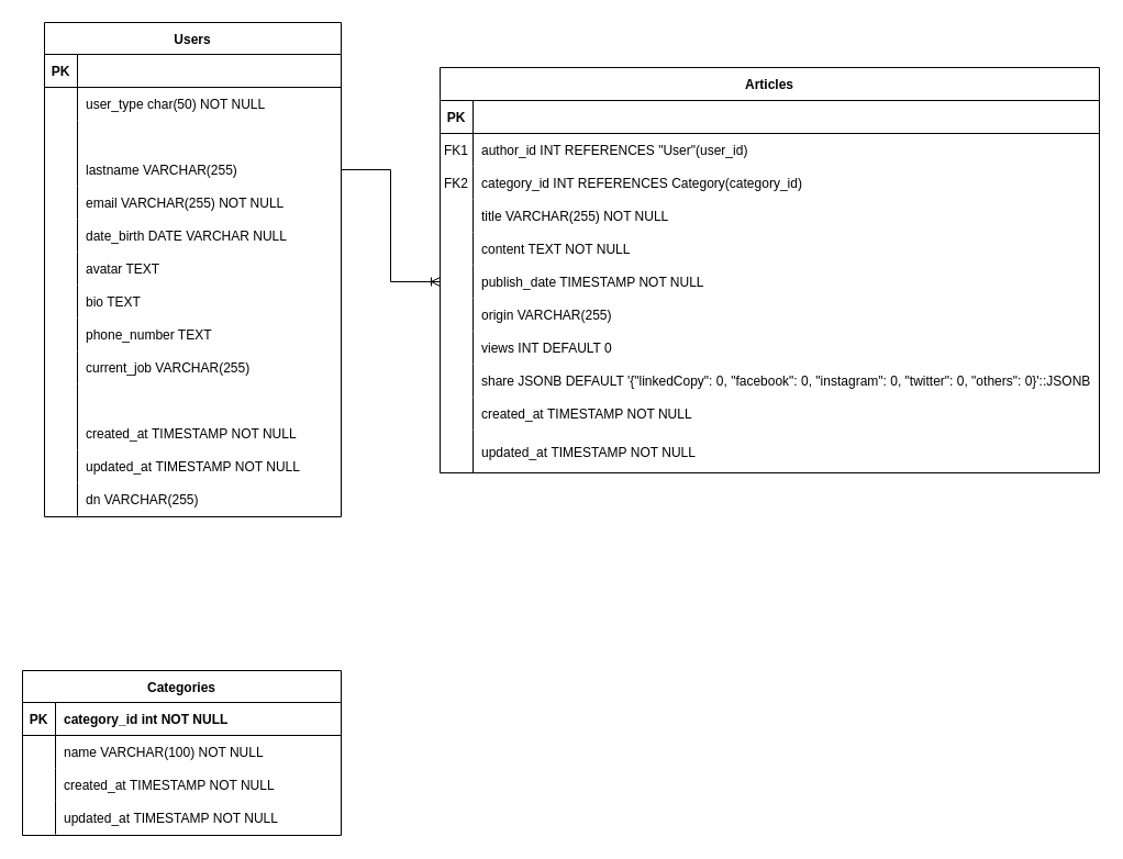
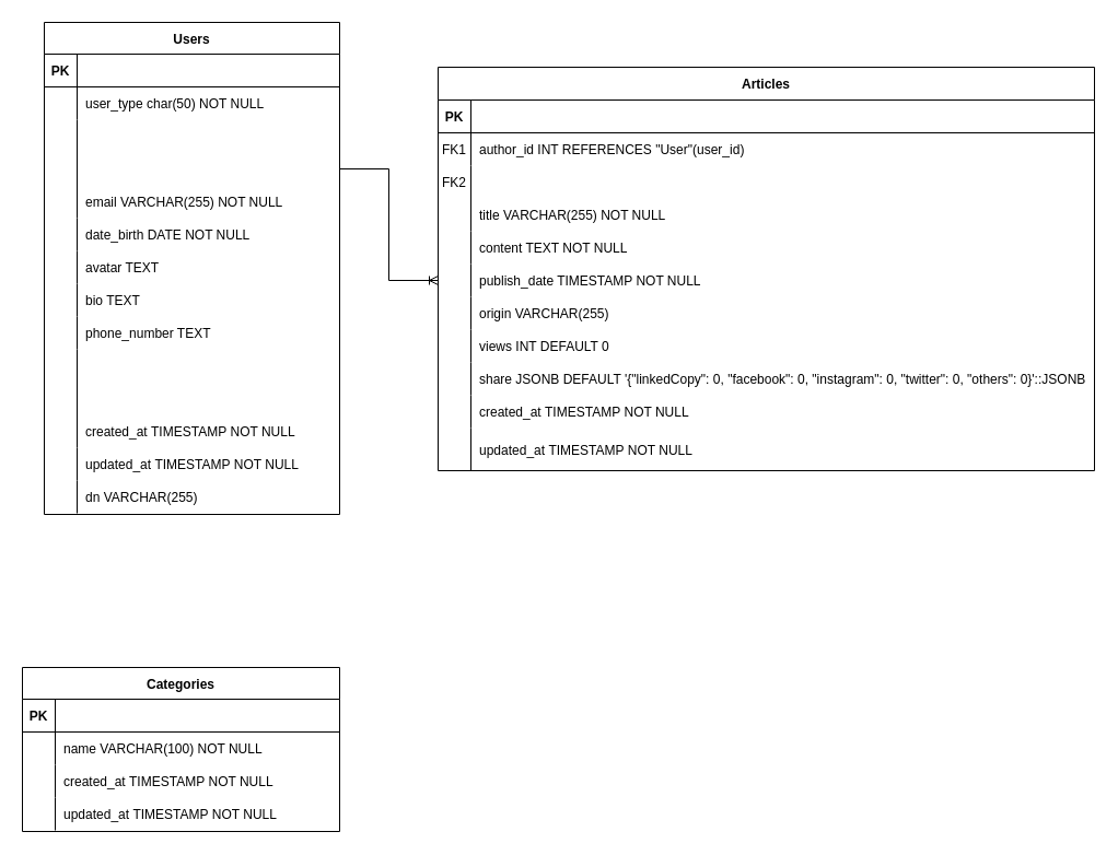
- <mxCell id="12" value="lastname VARCHAR(255)" style="shape=partialRectangle;overflow=hidden;connectable=0;fillColor=none;top=0;left=0;bottom=0;right=0;align=left;spacingLeft=6;" parent="10" vertex="1"><mxGeometry x="30" width="240" height="30" as="geometry"><mxRectangle width="240" height="30" as="alternateBounds" /></mxGeometry></mxCell>
- <mxCell id="50" value="category_id INT REFERENCES Category(category_id)" style="shape=partialRectangle;overflow=hidden;connectable=0;fillColor=none;top=0;left=0;bottom=0;right=0;align=left;spacingLeft=6;" parent="48" vertex="1"><mxGeometry x="30" width="570" height="30" as="geometry"><mxRectangle width="570" height="30" as="alternateBounds" /></mxGeometry></mxCell>
- <mxCell id="18" value="date_birth DATE VARCHAR NULL" style="shape=partialRectangle;overflow=hidden;connectable=0;fillColor=none;top=0;left=0;bottom=0;right=0;align=left;spacingLeft=6;" parent="16" vertex="1"><mxGeometry x="30" width="240" height="30" as="geometry"><mxRectangle width="240" height="30" as="alternateBounds" /></mxGeometry></mxCell>
+ <mxCell id="18" value="date_birth DATE NOT NULL" style="shape=partialRectangle;overflow=hidden;connectable=0;fillColor=none;top=0;left=0;bottom=0;right=0;align=left;spacingLeft=6;" parent="16" vertex="1"><mxGeometry x="30" width="240" height="30" as="geometry"><mxRectangle width="240" height="30" as="alternateBounds" /></mxGeometry></mxCell>
- <mxCell id="30" value="current_job VARCHAR(255)" style="shape=partialRectangle;overflow=hidden;connectable=0;fillColor=none;top=0;left=0;bottom=0;right=0;align=left;spacingLeft=6;" parent="28" vertex="1"><mxGeometry x="30" width="240" height="30" as="geometry"><mxRectangle width="240" height="30" as="alternateBounds" /></mxGeometry></mxCell>
- <mxCell id="78" value="category_id int NOT NULL " style="shape=partialRectangle;overflow=hidden;connectable=0;fillColor=none;top=0;left=0;bottom=0;right=0;align=left;spacingLeft=6;fontStyle=1;" parent="76" vertex="1"><mxGeometry x="30" width="260" height="30" as="geometry"><mxRectangle width="260" height="30" as="alternateBounds" /></mxGeometry></mxCell>
